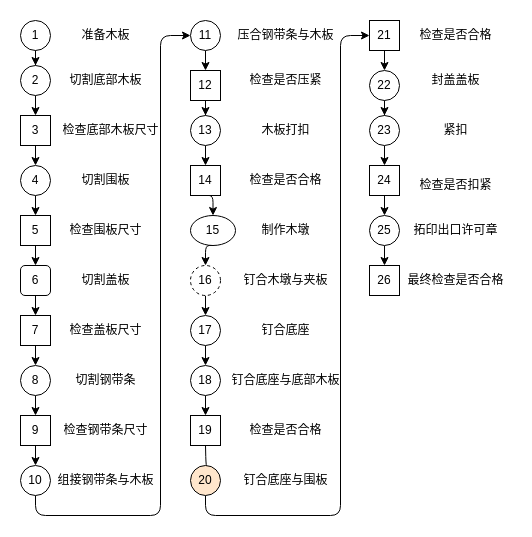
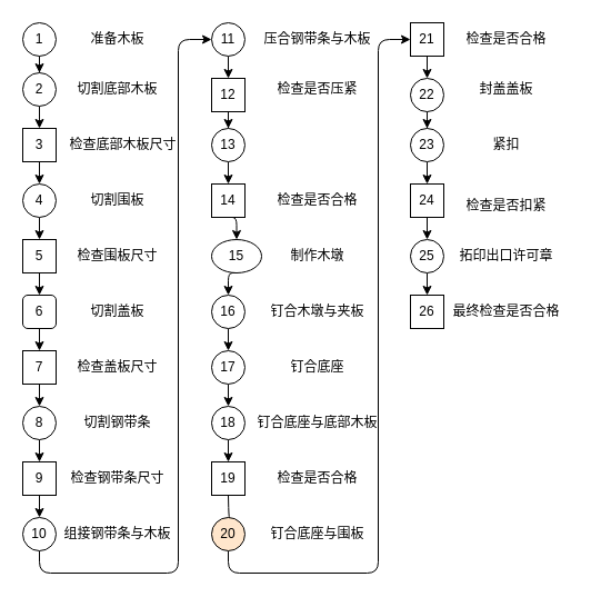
- <mxCell id="53" value="木板打扣" style="text;html=1;align=center;verticalAlign=middle;resizable=0;points=[];autosize=1;strokeColor=none;" vertex="1" parent="1"><mxGeometry x="255" y="120" width="60" height="20" as="geometry" /></mxCell>
- <mxCell id="43" value="16" style="ellipse;whiteSpace=wrap;html=1;aspect=fixed;sketch=0;dashed=1;" vertex="1" parent="1"><mxGeometry x="190" y="265" width="30" height="30" as="geometry" /></mxCell>
+ <mxCell id="43" value="16" style="ellipse;whiteSpace=wrap;html=1;aspect=fixed;sketch=0;" vertex="1" parent="1"><mxGeometry x="190" y="265" width="30" height="30" as="geometry" /></mxCell>
